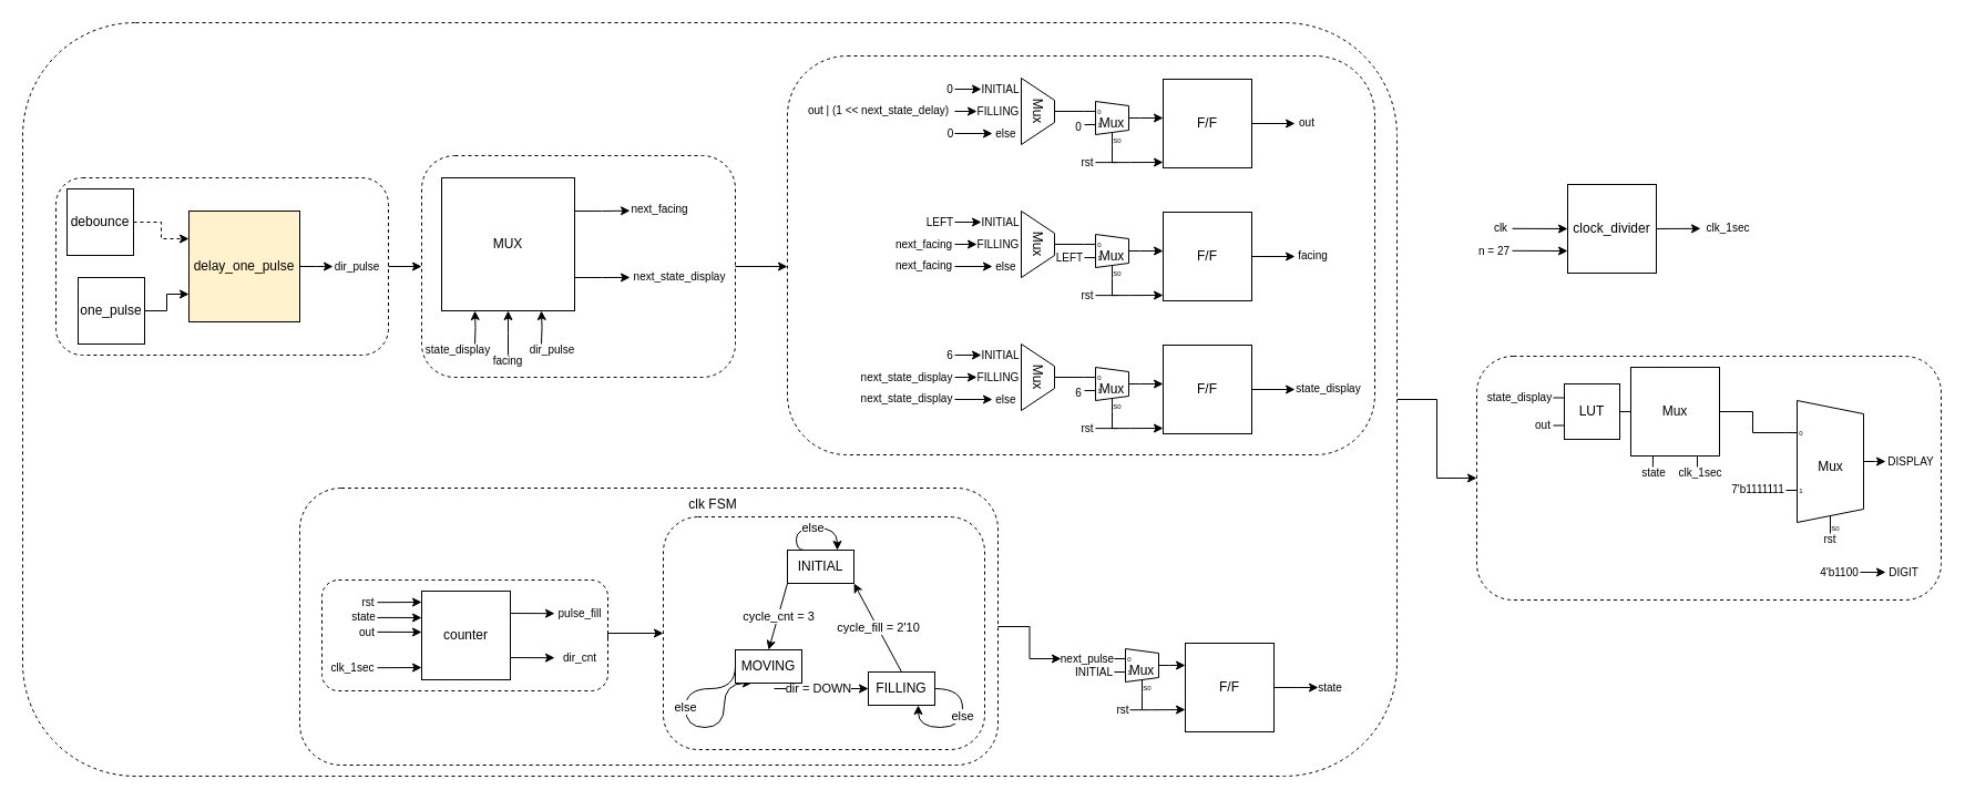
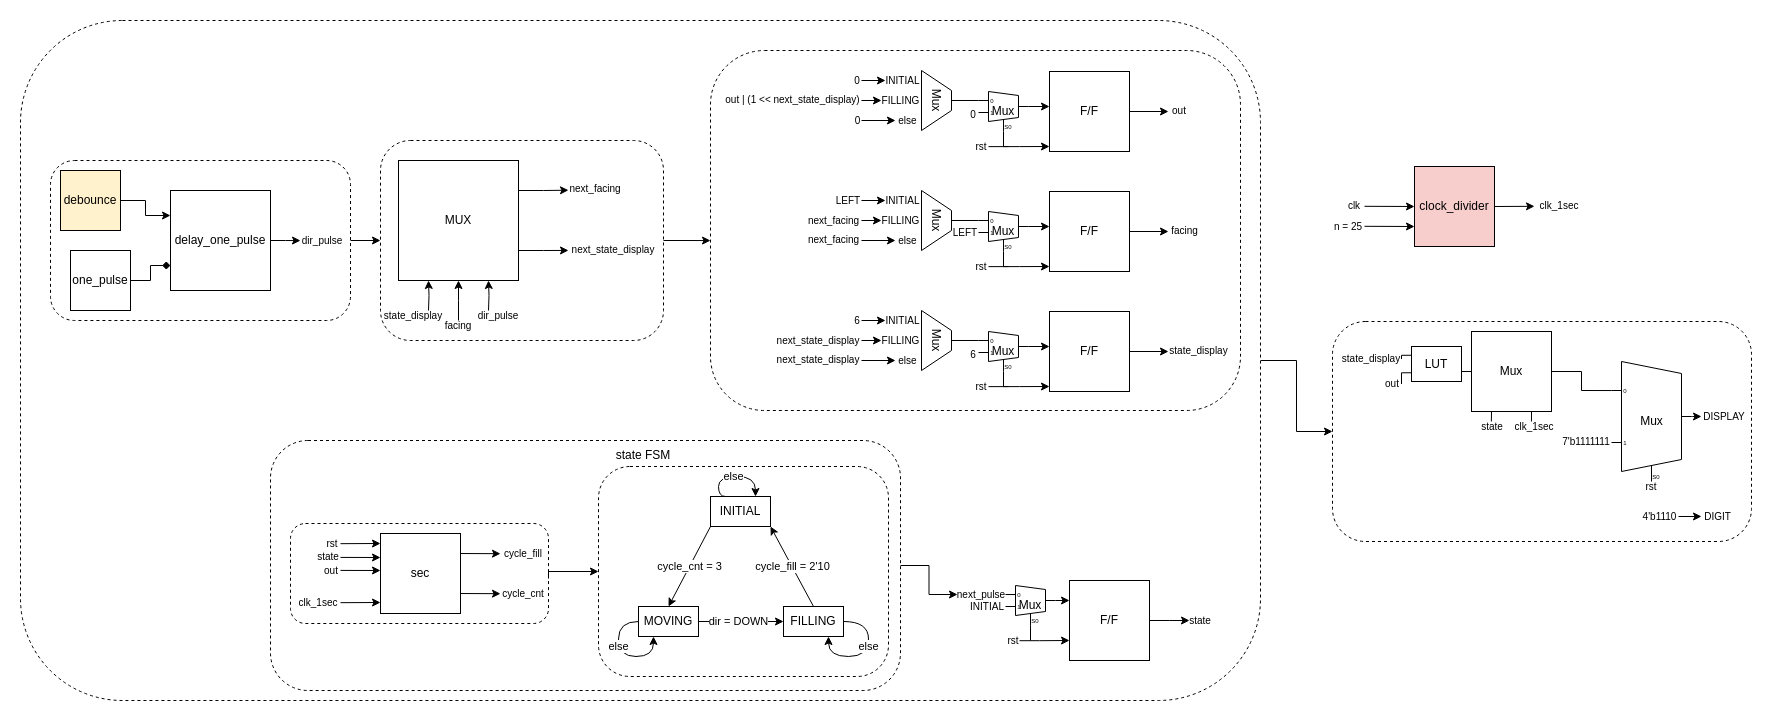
- <mxCell id="75" value="out | (1 &amp;lt;&amp;lt; next_state_delay)" style="text;html=1;align=center;verticalAlign=middle;whiteSpace=wrap;rounded=0;fontSize=10;" parent="17" vertex="1"><mxGeometry y="24" width="145" height="10" as="geometry" /></mxCell>
+ <mxCell id="75" value="out | (1 &amp;lt;&amp;lt; next_state_display)" style="text;html=1;align=center;verticalAlign=middle;whiteSpace=wrap;rounded=0;fontSize=10;" parent="17" vertex="1"><mxGeometry y="24" width="145" height="10" as="geometry" /></mxCell>
- <mxCell id="137" value="debounce" style="whiteSpace=wrap;html=1;aspect=fixed;" parent="132" vertex="1"><mxGeometry width="60" height="60" as="geometry" /></mxCell>
+ <mxCell id="137" value="debounce" style="whiteSpace=wrap;html=1;aspect=fixed;fillColor=#fff2cc;" parent="132" vertex="1"><mxGeometry width="60" height="60" as="geometry" /></mxCell>
- <mxCell id="136" style="edgeStyle=orthogonalEdgeStyle;rounded=0;html=1;exitX=1;exitY=0.5;exitDx=0;exitDy=0;entryX=0;entryY=0.25;entryDx=0;entryDy=0;endArrow=classic;endFill=1;dashed=1;" parent="132" source="137" target="135" edge="1"><mxGeometry relative="1" as="geometry" /></mxCell>
+ <mxCell id="136" style="edgeStyle=orthogonalEdgeStyle;rounded=0;html=1;exitX=1;exitY=0.5;exitDx=0;exitDy=0;entryX=0;entryY=0.25;entryDx=0;entryDy=0;endArrow=classic;endFill=1;" parent="132" source="137" target="135" edge="1"><mxGeometry relative="1" as="geometry" /></mxCell>
- <mxCell id="159" value="clock_divider" style="whiteSpace=wrap;html=1;aspect=fixed;" vertex="1" parent="1"><mxGeometry x="1414" y="166" width="80" height="80" as="geometry" /></mxCell>
+ <mxCell id="159" value="clock_divider" style="whiteSpace=wrap;html=1;aspect=fixed;fillColor=#f8cecc;" vertex="1" parent="1"><mxGeometry x="1414" y="166" width="80" height="80" as="geometry" /></mxCell>
- <mxCell id="161" value="n = 27" style="text;html=1;align=center;verticalAlign=middle;whiteSpace=wrap;rounded=0;fontSize=10;" vertex="1" parent="1"><mxGeometry x="1332" y="221" width="32" height="10" as="geometry" /></mxCell>
+ <mxCell id="161" value="n = 25" style="text;html=1;align=center;verticalAlign=middle;whiteSpace=wrap;rounded=0;fontSize=10;" vertex="1" parent="1"><mxGeometry x="1332" y="221" width="32" height="10" as="geometry" /></mxCell>
- <mxCell id="135" value="delay_one_pulse" style="whiteSpace=wrap;html=1;aspect=fixed;fillColor=#fff2cc;" parent="132" vertex="1"><mxGeometry x="110" y="20" width="100" height="100" as="geometry" /></mxCell>
+ <mxCell id="135" value="delay_one_pulse" style="whiteSpace=wrap;html=1;aspect=fixed;" parent="132" vertex="1"><mxGeometry x="110" y="20" width="100" height="100" as="geometry" /></mxCell>
- <mxCell id="138" style="edgeStyle=orthogonalEdgeStyle;rounded=0;html=1;exitX=1;exitY=0.5;exitDx=0;exitDy=0;entryX=0;entryY=0.75;entryDx=0;entryDy=0;endArrow=classic;endFill=1;" parent="132" source="139" target="135" edge="1"><mxGeometry relative="1" as="geometry" /></mxCell>
+ <mxCell id="138" style="edgeStyle=orthogonalEdgeStyle;rounded=0;html=1;exitX=1;exitY=0.5;exitDx=0;exitDy=0;entryX=0;entryY=0.75;entryDx=0;entryDy=0;endArrow=diamond;endFill=1;" parent="132" source="139" target="135" edge="1"><mxGeometry relative="1" as="geometry" /></mxCell>
- <mxCell id="94" value="LUT" style="whiteSpace=wrap;html=1;aspect=fixed;" parent="78" vertex="1"><mxGeometry x="79" y="25" width="50" height="50" as="geometry" /></mxCell>
+ <mxCell id="94" value="LUT" style="whiteSpace=wrap;html=1;aspect=fixed;" parent="78" vertex="1"><mxGeometry x="79" y="25" width="50" height="35" as="geometry" /></mxCell>
- <mxCell id="114" value="clk FSM" style="text;html=1;strokeColor=none;fillColor=none;align=center;verticalAlign=middle;whiteSpace=wrap;rounded=0;" parent="103" vertex="1"><mxGeometry x="15" width="60" height="30" as="geometry" /></mxCell>
+ <mxCell id="114" value="state FSM" style="text;html=1;strokeColor=none;fillColor=none;align=center;verticalAlign=middle;whiteSpace=wrap;rounded=0;" parent="103" vertex="1"><mxGeometry x="15" width="60" height="30" as="geometry" /></mxCell>
- <mxCell id="99" value="4'b1100" style="text;html=1;align=center;verticalAlign=middle;whiteSpace=wrap;rounded=0;fontSize=10;" parent="78" vertex="1"><mxGeometry x="309" y="190" width="37" height="10" as="geometry" /></mxCell>
+ <mxCell id="99" value="4'b1110" style="text;html=1;align=center;verticalAlign=middle;whiteSpace=wrap;rounded=0;fontSize=10;" parent="78" vertex="1"><mxGeometry x="309" y="190" width="37" height="10" as="geometry" /></mxCell>
- <mxCell id="124" value="pulse_fill" style="text;html=1;align=center;verticalAlign=middle;whiteSpace=wrap;rounded=0;fontSize=10;" parent="115" vertex="1"><mxGeometry x="205" y="15" width="40" height="10" as="geometry" /></mxCell>
+ <mxCell id="124" value="cycle_fill" style="text;html=1;align=center;verticalAlign=middle;whiteSpace=wrap;rounded=0;fontSize=10;" parent="115" vertex="1"><mxGeometry x="205" y="15" width="40" height="10" as="geometry" /></mxCell>
- <mxCell id="122" value="counter" style="whiteSpace=wrap;html=1;aspect=fixed;" parent="115" vertex="1"><mxGeometry x="82" width="80" height="80" as="geometry" /></mxCell>
+ <mxCell id="122" value="sec" style="whiteSpace=wrap;html=1;aspect=fixed;" parent="115" vertex="1"><mxGeometry x="82" width="80" height="80" as="geometry" /></mxCell>
- <mxCell id="123" value="dir_cnt&lt;br&gt;" style="text;html=1;align=center;verticalAlign=middle;whiteSpace=wrap;rounded=0;fontSize=10;" parent="115" vertex="1"><mxGeometry x="205" y="55" width="40" height="10" as="geometry" /></mxCell>
+ <mxCell id="123" value="cycle_cnt&lt;br&gt;" style="text;html=1;align=center;verticalAlign=middle;whiteSpace=wrap;rounded=0;fontSize=10;" parent="115" vertex="1"><mxGeometry x="205" y="55" width="40" height="10" as="geometry" /></mxCell>
- <mxCell id="109" value="MOVING" style="rounded=0;whiteSpace=wrap;html=1;" parent="103" vertex="1"><mxGeometry x="65" y="146" width="60" height="30" as="geometry" /></mxCell>
+ <mxCell id="109" value="MOVING" style="rounded=0;whiteSpace=wrap;html=1;" parent="103" vertex="1"><mxGeometry x="40" y="166" width="60" height="30" as="geometry" /></mxCell>
